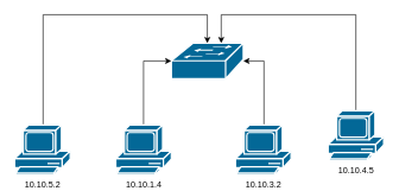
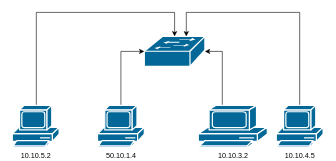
- <mxCell id="10" value="10.10.4.5" style="shape=mxgraph.cisco.computers_and_peripherals.pc;sketch=0;html=1;pointerEvents=1;dashed=0;fillColor=#036897;strokeColor=#ffffff;strokeWidth=2;verticalLabelPosition=bottom;verticalAlign=top;align=center;outlineConnect=0;" vertex="1" parent="1"><mxGeometry x="460" y="155" width="78" height="70" as="geometry" /></mxCell>
+ <mxCell id="10" value="10.10.4.5" style="shape=mxgraph.cisco.computers_and_peripherals.pc;sketch=0;html=1;pointerEvents=1;dashed=0;fillColor=#036897;strokeColor=#ffffff;strokeWidth=2;verticalLabelPosition=bottom;verticalAlign=top;align=center;outlineConnect=0;" vertex="1" parent="1"><mxGeometry x="460" y="175" width="78" height="70" as="geometry" /></mxCell>
- <mxCell id="8" value="10.10.3.2" style="shape=mxgraph.cisco.computers_and_peripherals.pc;sketch=0;html=1;pointerEvents=1;dashed=0;fillColor=#036897;strokeColor=#ffffff;strokeWidth=2;verticalLabelPosition=bottom;verticalAlign=top;align=center;outlineConnect=0;" vertex="1" parent="1"><mxGeometry x="330" y="175" width="78" height="70" as="geometry" /></mxCell>
+ <mxCell id="8" value="10.10.3.2" style="shape=mxgraph.cisco.computers_and_peripherals.pc;sketch=0;html=1;pointerEvents=1;dashed=0;fillColor=#036897;strokeColor=#ffffff;strokeWidth=2;verticalLabelPosition=bottom;verticalAlign=top;align=center;outlineConnect=0;" vertex="1" parent="1"><mxGeometry x="330" y="175" width="115" height="70" as="geometry" /></mxCell>
- <mxCell id="4" value="10.10.1.4" style="shape=mxgraph.cisco.computers_and_peripherals.pc;sketch=0;html=1;pointerEvents=1;dashed=0;fillColor=#036897;strokeColor=#ffffff;strokeWidth=2;verticalLabelPosition=bottom;verticalAlign=top;align=center;outlineConnect=0;" vertex="1" parent="1"><mxGeometry x="162" y="175" width="78" height="70" as="geometry" /></mxCell>
+ <mxCell id="4" value="50.10.1.4" style="shape=mxgraph.cisco.computers_and_peripherals.pc;sketch=0;html=1;pointerEvents=1;dashed=0;fillColor=#036897;strokeColor=#ffffff;strokeWidth=2;verticalLabelPosition=bottom;verticalAlign=top;align=center;outlineConnect=0;" vertex="1" parent="1"><mxGeometry x="162" y="175" width="78" height="70" as="geometry" /></mxCell>
